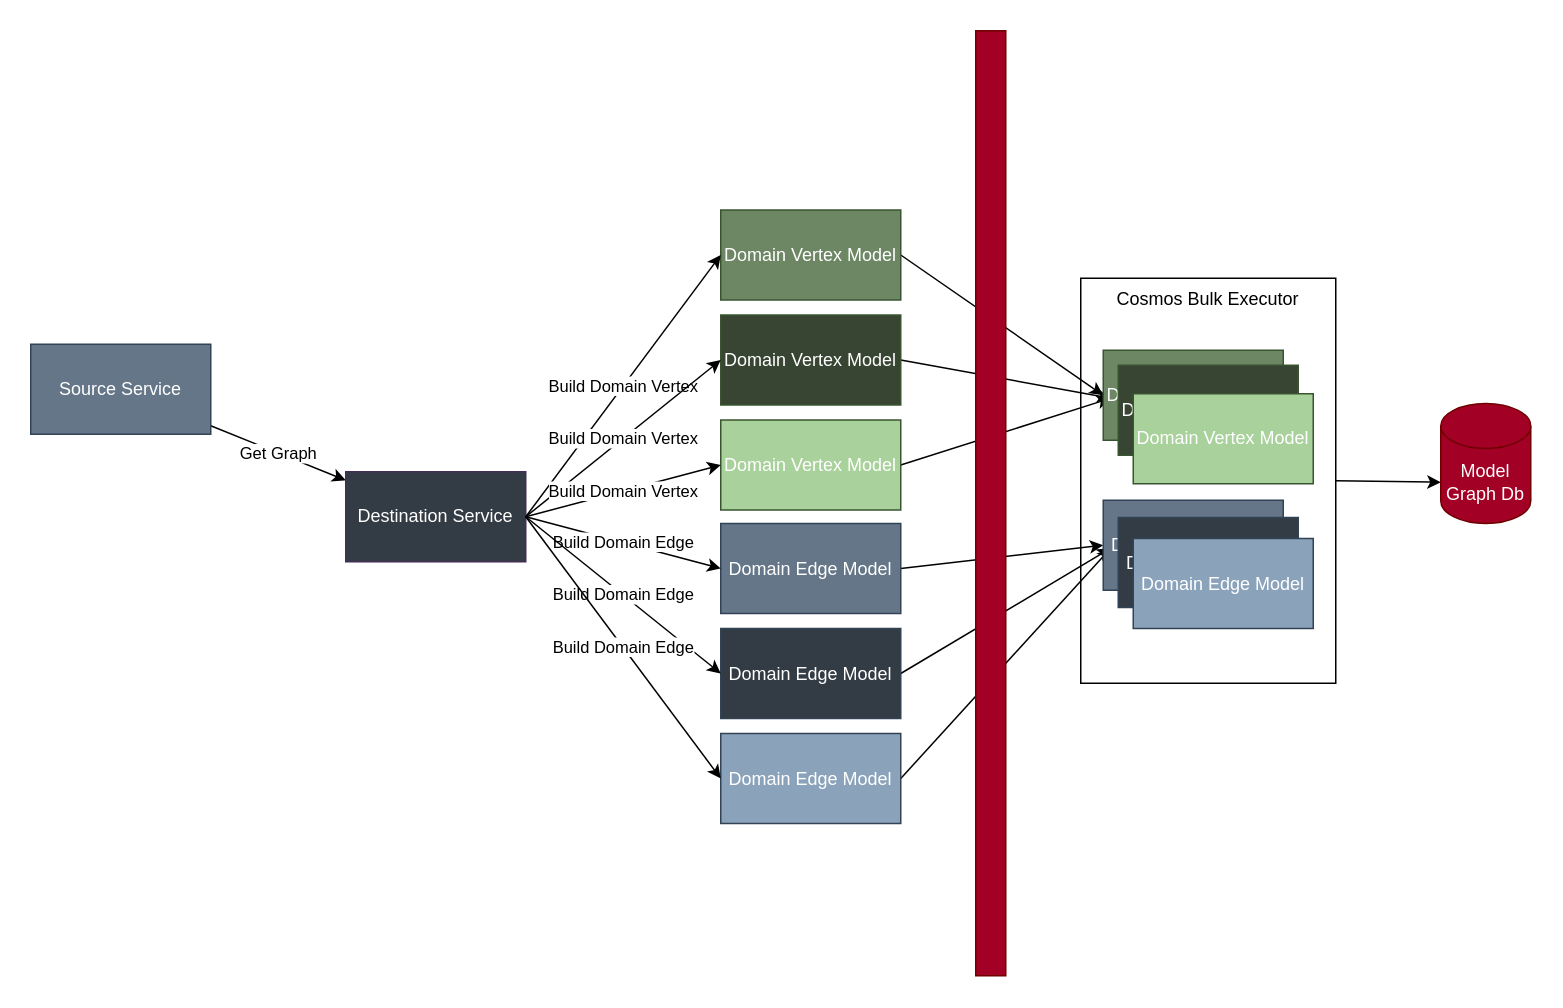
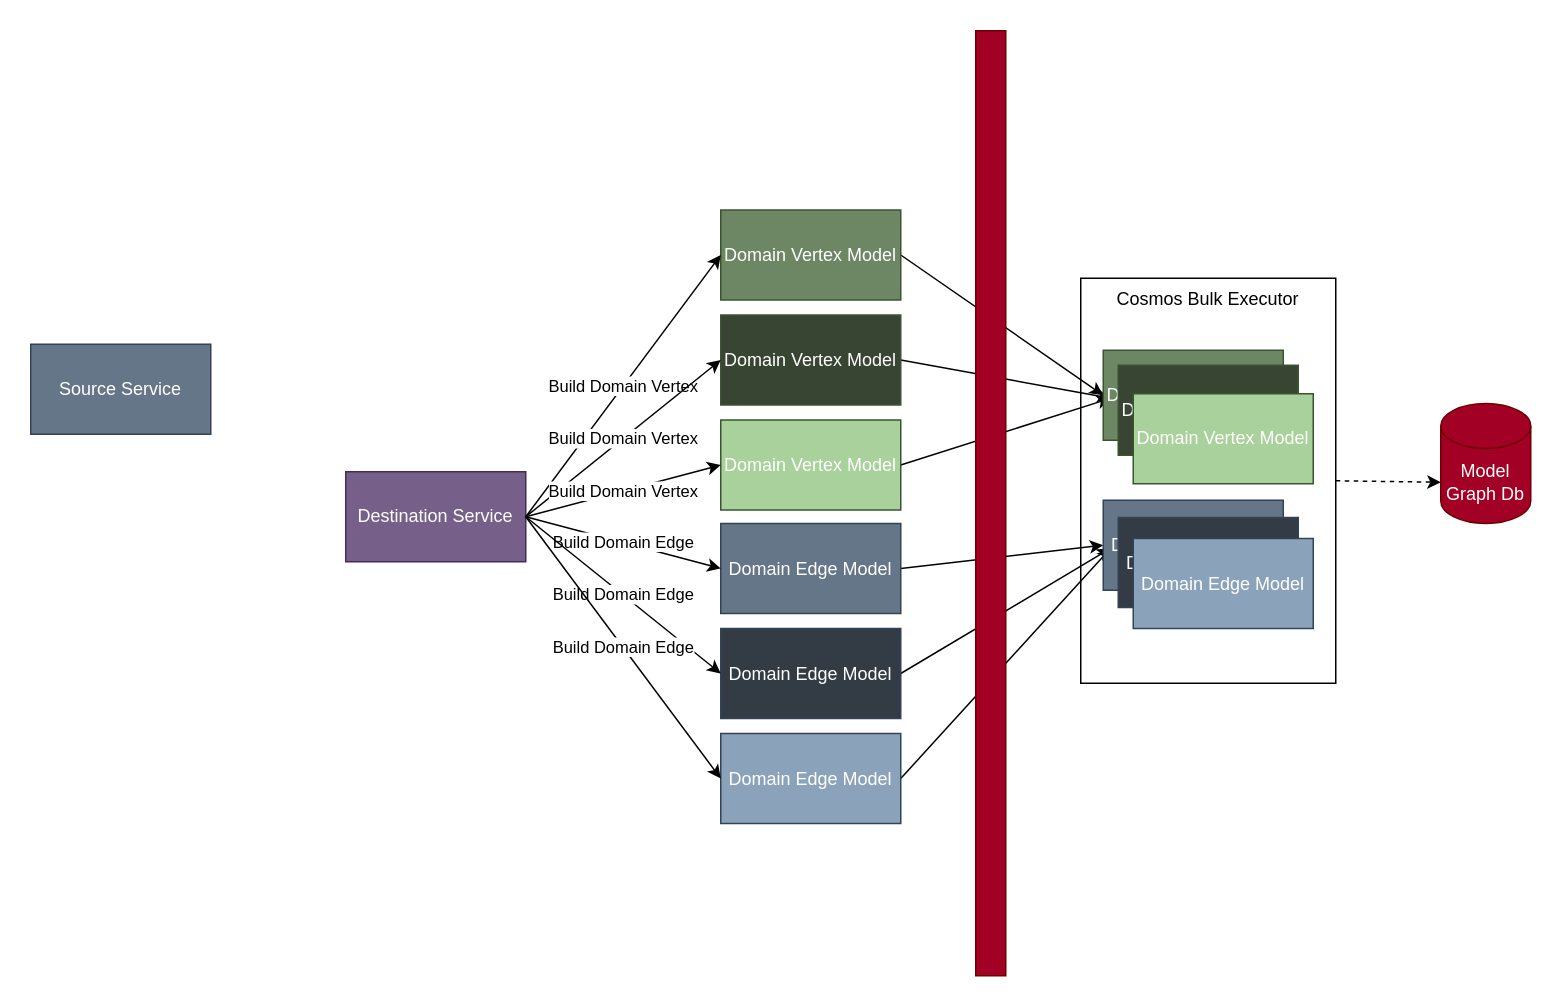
- <mxCell id="4" value="Get Graph" style="edgeStyle=none;html=1;" parent="1" source="5" target="6" edge="1"><mxGeometry relative="1" as="geometry" /></mxCell>
- <mxCell id="2" style="edgeStyle=none;html=1;exitX=1;exitY=0.5;exitDx=0;exitDy=0;entryX=0;entryY=0;entryDx=0;entryDy=52.5;entryPerimeter=0;" edge="1" parent="1" source="3" target="13"><mxGeometry relative="1" as="geometry" /></mxCell>
+ <mxCell id="2" style="edgeStyle=none;html=1;exitX=1;exitY=0.5;exitDx=0;exitDy=0;entryX=0;entryY=0;entryDx=0;entryDy=52.5;entryPerimeter=0;dashed=1;" edge="1" parent="1" source="3" target="13"><mxGeometry relative="1" as="geometry" /></mxCell>
- <mxCell id="6" value="Destination Service" style="rounded=0;whiteSpace=wrap;html=1;fillColor=#333c45;fontColor=#ffffff;strokeColor=#432D57;" parent="1" vertex="1"><mxGeometry x="230" y="314" width="120" height="60" as="geometry" /></mxCell>
+ <mxCell id="6" value="Destination Service" style="rounded=0;whiteSpace=wrap;html=1;fillColor=#76608a;fontColor=#ffffff;strokeColor=#432D57;" parent="1" vertex="1"><mxGeometry x="230" y="314" width="120" height="60" as="geometry" /></mxCell>
